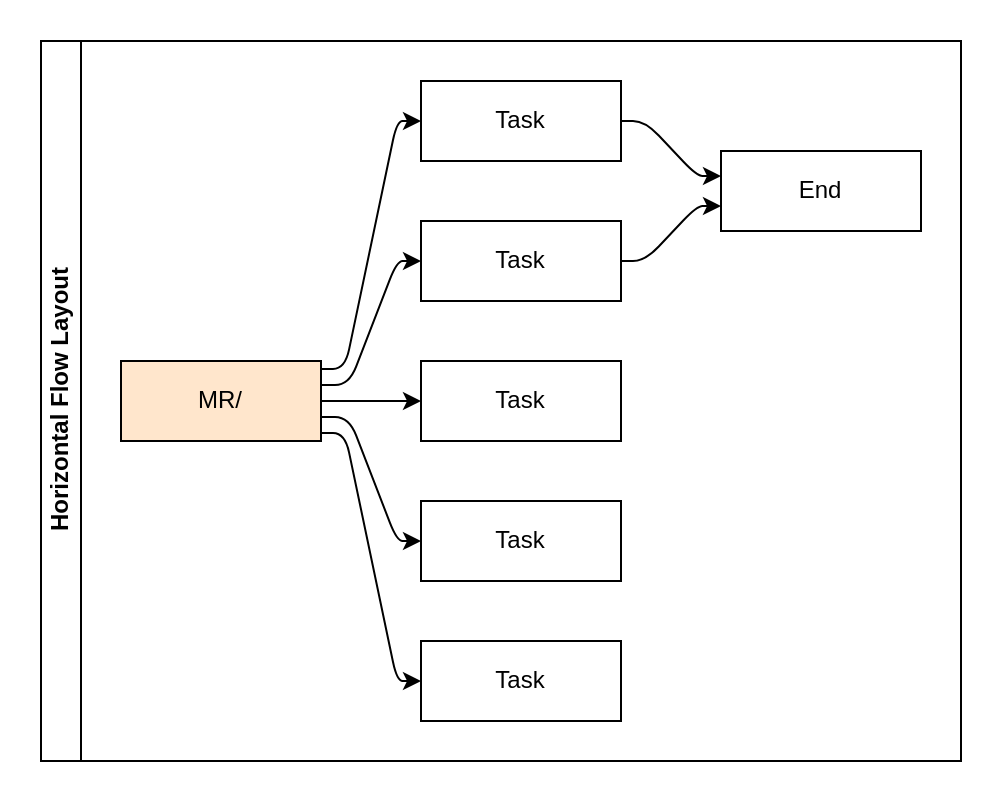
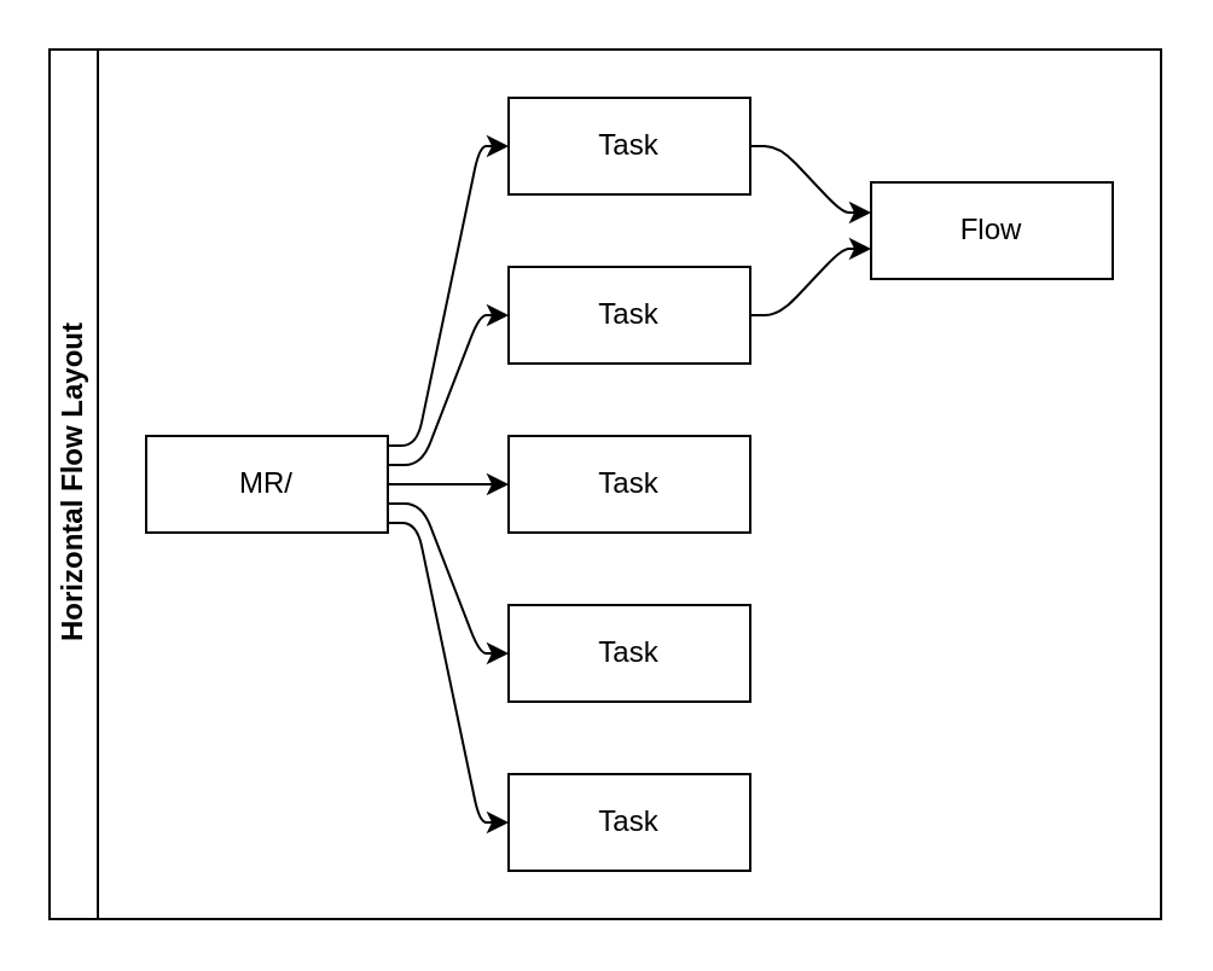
- <mxCell id="8" value="End" style="whiteSpace=wrap;html=1;" vertex="1" parent="2"><mxGeometry x="340" y="55" width="100" height="40" as="geometry" /></mxCell>
+ <mxCell id="8" value="Flow" style="whiteSpace=wrap;html=1;" vertex="1" parent="2"><mxGeometry x="340" y="55" width="100" height="40" as="geometry" /></mxCell>
- <mxCell id="3" value="MR/" style="whiteSpace=wrap;html=1;fillColor=#ffe6cc;" vertex="1" parent="2"><mxGeometry x="40" y="160" width="100" height="40" as="geometry" /></mxCell>
+ <mxCell id="3" value="MR/" style="whiteSpace=wrap;html=1;" vertex="1" parent="2"><mxGeometry x="40" y="160" width="100" height="40" as="geometry" /></mxCell>
